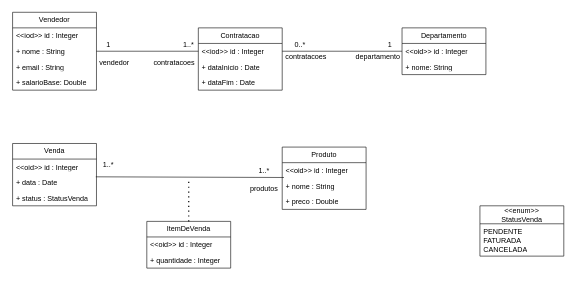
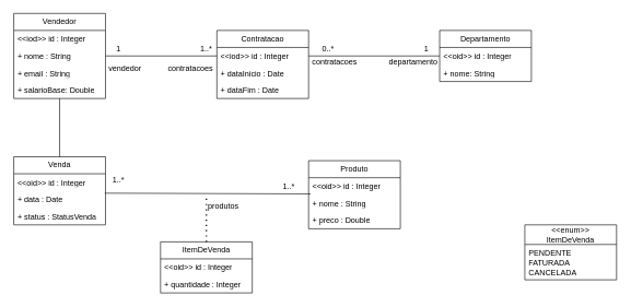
+ <mxCell id="42" value="" style="endArrow=none;html=1;rounded=0;exitX=0.5;exitY=0;exitDx=0;exitDy=0;" edge="1" parent="1" source="18" target="6"><mxGeometry width="50" height="50" relative="1" as="geometry"><mxPoint x="70" y="249" as="sourcePoint" /><mxPoint x="120" y="199" as="targetPoint" /></mxGeometry></mxCell>
- <mxCell id="30" value="produtos" style="text;strokeColor=none;align=center;fillColor=none;html=1;verticalAlign=middle;whiteSpace=wrap;rounded=0;" vertex="1" parent="1"><mxGeometry x="410" y="299" width="60" height="30" as="geometry" /></mxCell>
+ <mxCell id="30" value="produtos" style="text;strokeColor=none;align=center;fillColor=none;html=1;verticalAlign=middle;whiteSpace=wrap;rounded=0;" vertex="1" parent="1"><mxGeometry x="310" y="299" width="60" height="30" as="geometry" /></mxCell>
- <mxCell id="22" value="&amp;lt;&amp;lt;enum&amp;gt;&amp;gt;&lt;br&gt;StatusVenda" style="swimlane;fontStyle=0;childLayout=stackLayout;horizontal=1;startSize=30;fillColor=none;horizontalStack=0;resizeParent=1;resizeParentMax=0;resizeLast=0;collapsible=1;marginBottom=0;whiteSpace=wrap;html=1;" vertex="1" parent="1"><mxGeometry x="800" y="343" width="140" height="84" as="geometry"><mxRectangle x="150" y="110" width="80" height="30" as="alternateBounds" /></mxGeometry></mxCell>
+ <mxCell id="22" value="&amp;lt;&amp;lt;enum&amp;gt;&amp;gt;&lt;br&gt;ItemDeVenda" style="swimlane;fontStyle=0;childLayout=stackLayout;horizontal=1;startSize=30;fillColor=none;horizontalStack=0;resizeParent=1;resizeParentMax=0;resizeLast=0;collapsible=1;marginBottom=0;whiteSpace=wrap;html=1;" vertex="1" parent="1"><mxGeometry x="800" y="343" width="140" height="84" as="geometry"><mxRectangle x="150" y="110" width="80" height="30" as="alternateBounds" /></mxGeometry></mxCell>
